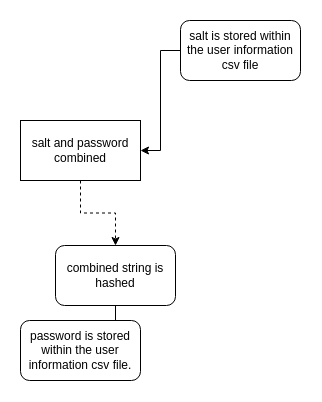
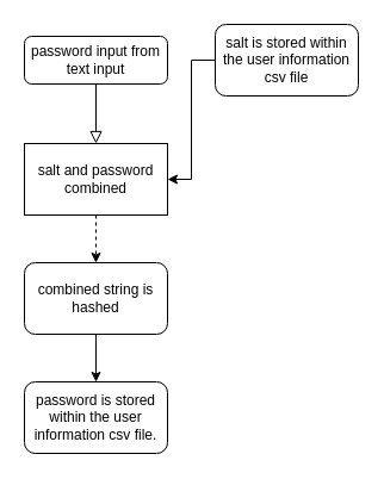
+ <mxCell id="3" value="password input from text input" style="rounded=1;whiteSpace=wrap;html=1;fontSize=12;glass=0;strokeWidth=1;shadow=0;" parent="1" vertex="1"><mxGeometry x="20" y="30" width="120" height="40" as="geometry" /></mxCell>
+ <mxCell id="2" value="" style="rounded=0;html=1;jettySize=auto;orthogonalLoop=1;fontSize=11;endArrow=block;endFill=0;endSize=8;strokeWidth=1;shadow=0;labelBackgroundColor=none;edgeStyle=orthogonalEdgeStyle;entryX=0.5;entryY=0;entryDx=0;entryDy=0;" parent="1" source="3" target="5" edge="1"><mxGeometry relative="1" as="geometry"><mxPoint x="100" y="100" as="targetPoint" /></mxGeometry></mxCell>
- <mxCell id="9" value="combined string is hashed" style="rounded=1;whiteSpace=wrap;html=1;" vertex="1" parent="1"><mxGeometry x="55" y="245" width="120" height="60" as="geometry" /></mxCell>
+ <mxCell id="9" value="combined string is hashed" style="rounded=1;whiteSpace=wrap;html=1;" vertex="1" parent="1"><mxGeometry x="20" y="220" width="120" height="60" as="geometry" /></mxCell>
